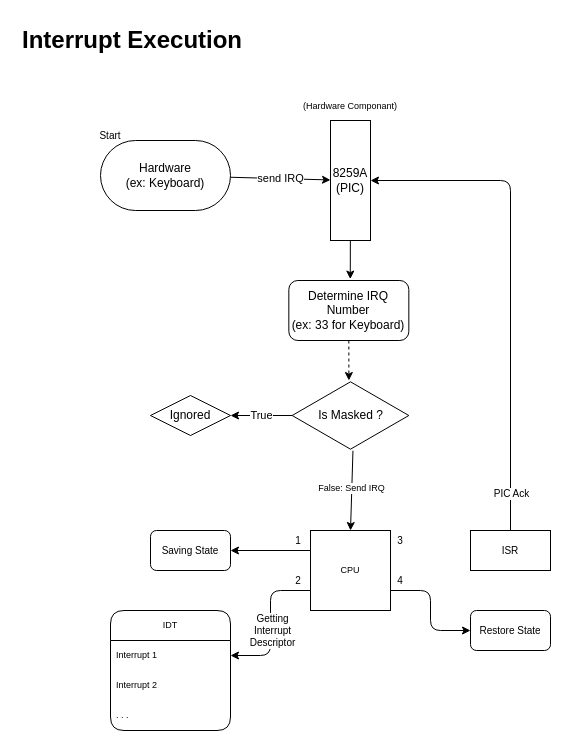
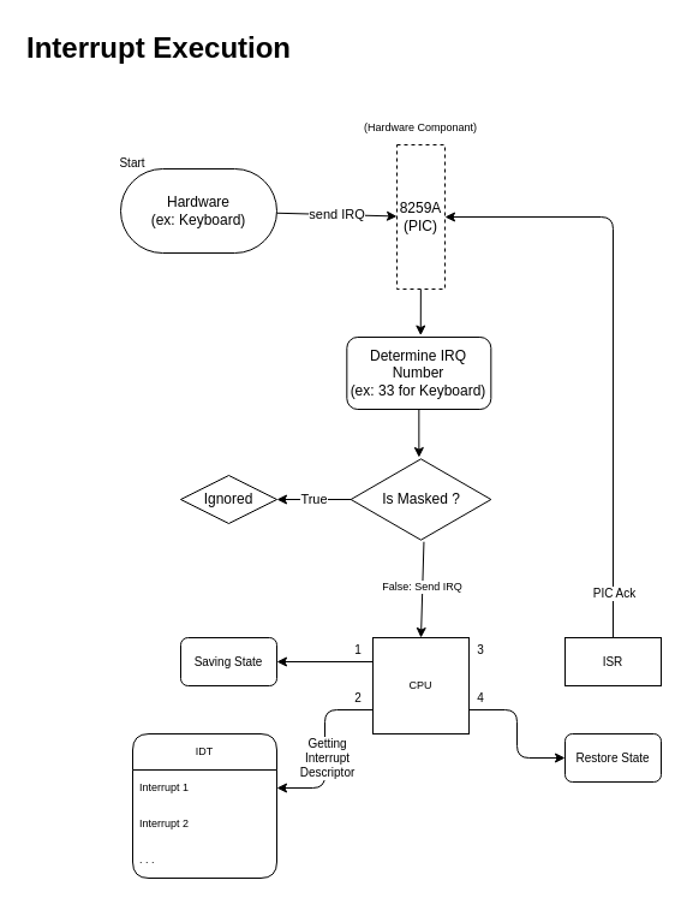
- <mxCell id="6" value="8259A&lt;br&gt;(PIC)" style="whiteSpace=wrap;html=1;rounded=0;" parent="1" vertex="1"><mxGeometry x="330" y="120" width="40" height="120" as="geometry" /></mxCell>
+ <mxCell id="6" value="8259A&lt;br&gt;(PIC)" style="whiteSpace=wrap;html=1;rounded=0;dashed=1;" parent="1" vertex="1"><mxGeometry x="330" y="120" width="40" height="120" as="geometry" /></mxCell>
- <mxCell id="18" style="edgeStyle=none;html=1;entryX=0.486;entryY=0;entryDx=0;entryDy=0;entryPerimeter=0;fontSize=9;dashed=1;" parent="1" source="19" target="10" edge="1"><mxGeometry relative="1" as="geometry" /></mxCell>
+ <mxCell id="18" style="edgeStyle=none;html=1;entryX=0.486;entryY=0;entryDx=0;entryDy=0;entryPerimeter=0;fontSize=9;" parent="1" source="19" target="10" edge="1"><mxGeometry relative="1" as="geometry" /></mxCell>
